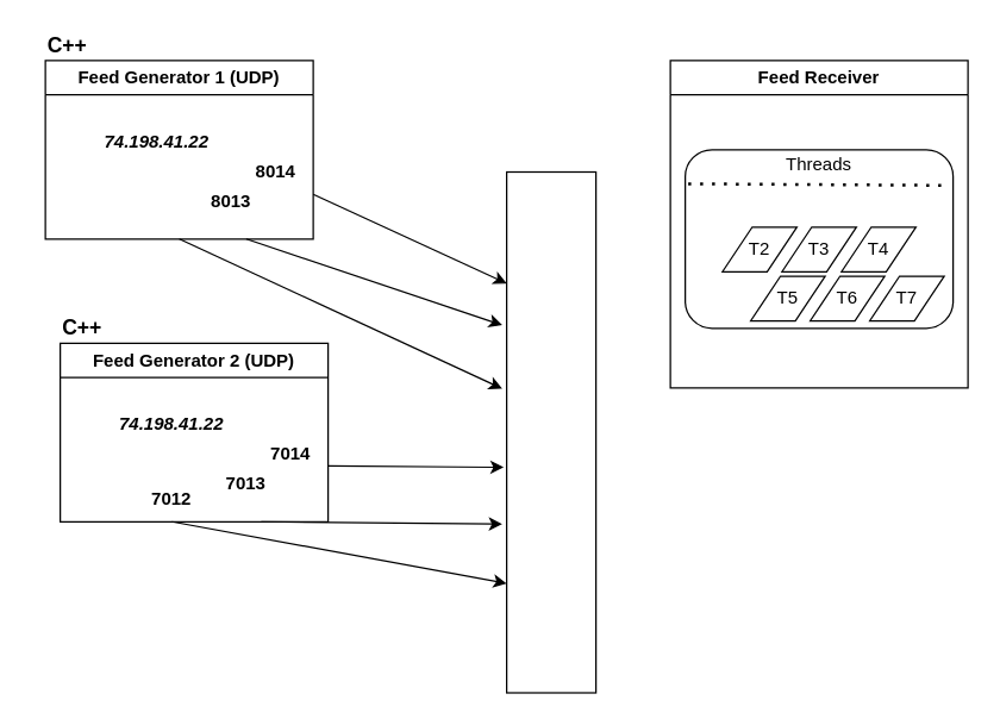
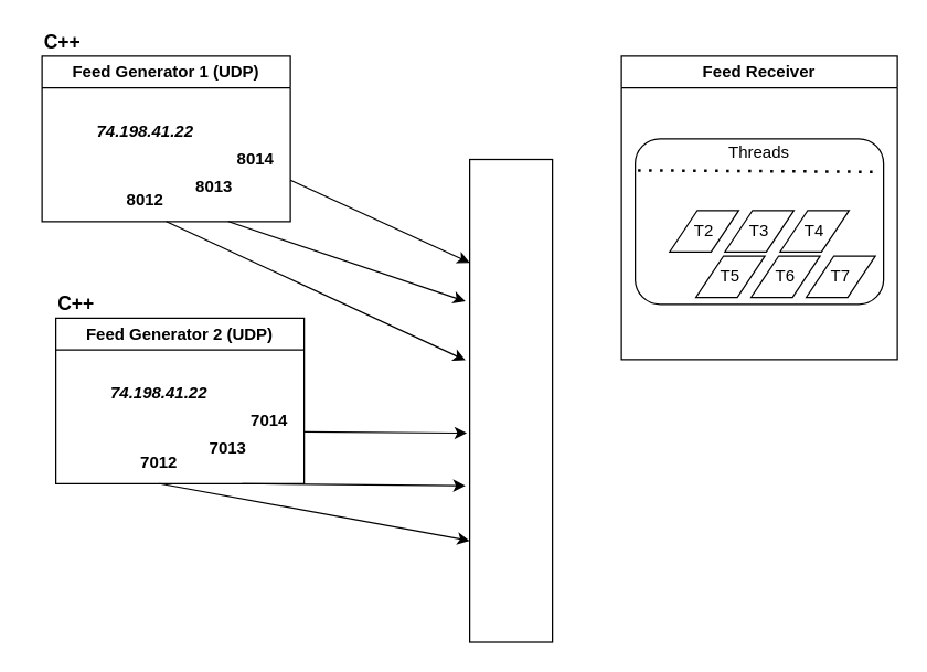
+ <mxCell id="3" value="&lt;b&gt;8012&lt;/b&gt;" style="text;html=1;align=center;verticalAlign=middle;whiteSpace=wrap;rounded=0;" parent="2" vertex="1"><mxGeometry x="50" y="90" width="50" height="30" as="geometry" /></mxCell>
